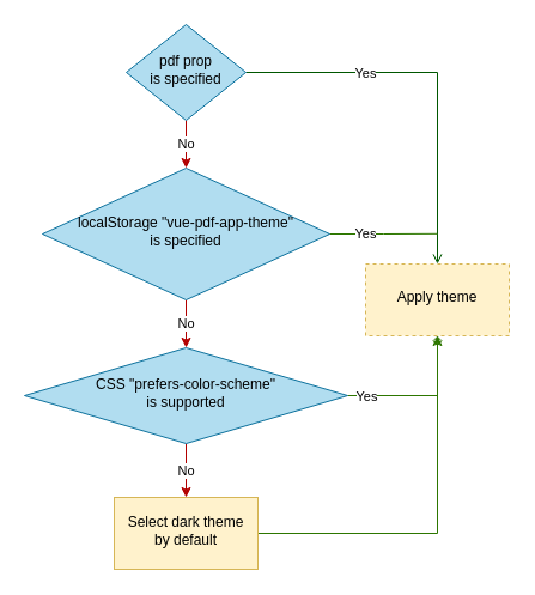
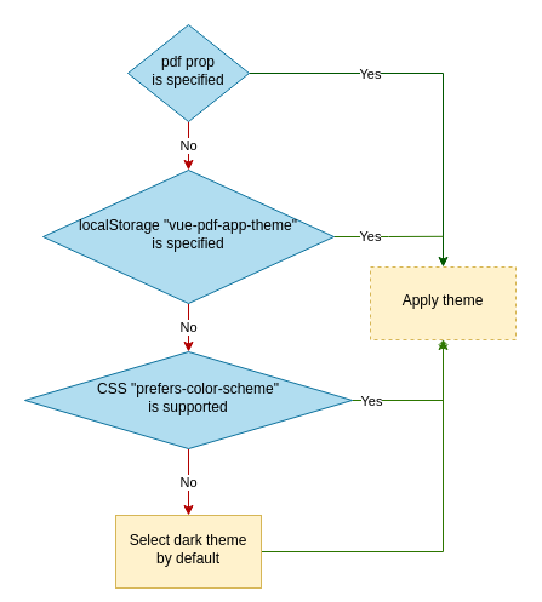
- <mxCell id="3" style="edgeStyle=orthogonalEdgeStyle;rounded=0;orthogonalLoop=1;jettySize=auto;html=1;exitX=1;exitY=0.5;exitDx=0;exitDy=0;entryX=0.5;entryY=0;entryDx=0;entryDy=0;entryPerimeter=0;fillColor=#008a00;strokeColor=#005700;endArrow=open;" edge="1" parent="1" source="5" target="15"><mxGeometry relative="1" as="geometry" /></mxCell>
+ <mxCell id="3" style="edgeStyle=orthogonalEdgeStyle;rounded=0;orthogonalLoop=1;jettySize=auto;html=1;exitX=1;exitY=0.5;exitDx=0;exitDy=0;entryX=0.5;entryY=0;entryDx=0;entryDy=0;entryPerimeter=0;fillColor=#008a00;strokeColor=#005700;" edge="1" parent="1" source="5" target="15"><mxGeometry relative="1" as="geometry" /></mxCell>
- <mxCell id="16" value="Select dark theme&lt;br&gt;by default" style="whiteSpace=wrap;html=1;shadow=0;strokeWidth=1;spacing=6;spacingTop=-4;fillColor=#fff2cc;strokeColor=#d6b656;" vertex="1" parent="1"><mxGeometry x="95" y="415" width="120" height="60" as="geometry" /></mxCell>
+ <mxCell id="16" value="Select dark theme&lt;br&gt;by default" style="whiteSpace=wrap;html=1;shadow=0;strokeWidth=1;spacing=6;spacingTop=-4;fillColor=#fff2cc;strokeColor=#d6b656;" vertex="1" parent="1"><mxGeometry x="95" y="425" width="120" height="60" as="geometry" /></mxCell>
